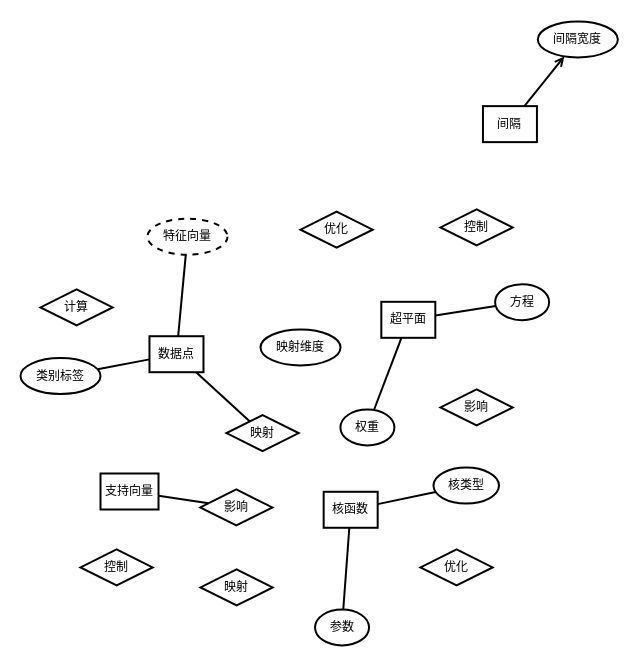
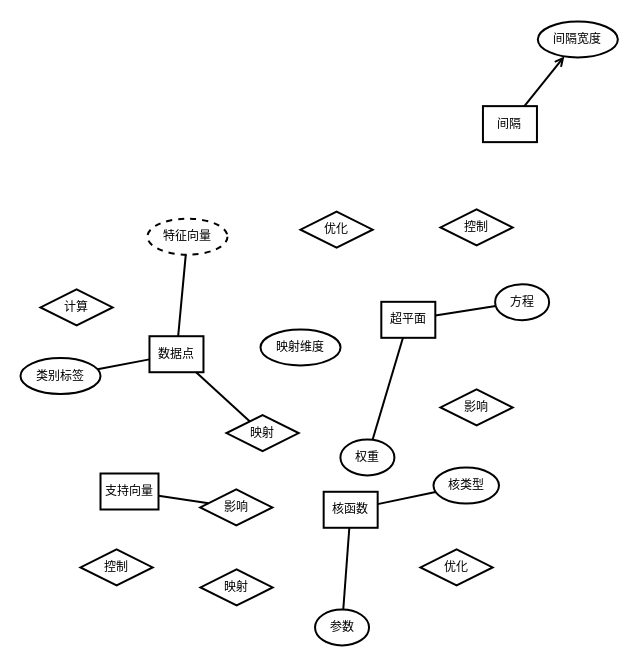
- <mxCell id="29" value="权重" style="ellipse;whiteSpace=wrap;html=1;strokeWidth=2;" parent="1" vertex="1"><mxGeometry x="339.92" y="408.96" width="54" height="36" as="geometry" /></mxCell>
+ <mxCell id="29" value="权重" style="ellipse;whiteSpace=wrap;html=1;strokeWidth=2;" parent="1" vertex="1"><mxGeometry x="339.92" y="438.96" width="54" height="36" as="geometry" /></mxCell>
